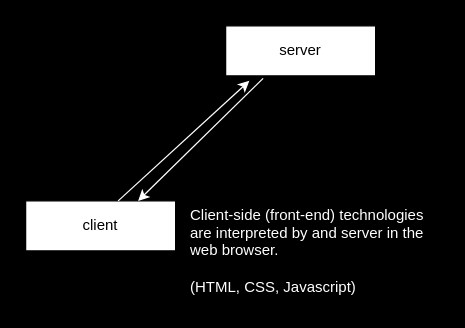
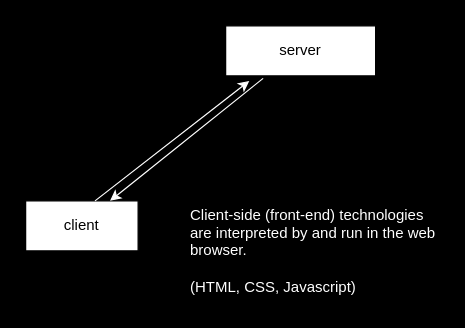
- <mxCell id="2" value="client" style="rounded=0;whiteSpace=wrap;html=1;" parent="1" vertex="1"><mxGeometry x="20" y="160" width="120" height="40" as="geometry" /></mxCell>
+ <mxCell id="2" value="client" style="rounded=0;whiteSpace=wrap;html=1;" parent="1" vertex="1"><mxGeometry x="20" y="160" width="90" height="40" as="geometry" /></mxCell>
- <mxCell id="6" value="&lt;font color=&quot;#ffffff&quot;&gt;Client-side (front-end) technologies are interpreted by and server in the web browser.&lt;br&gt;&lt;br&gt;(HTML, CSS, Javascript)&lt;br&gt;&lt;/font&gt;" style="text;html=1;strokeColor=none;fillColor=none;align=left;verticalAlign=middle;whiteSpace=wrap;rounded=0;" parent="1" vertex="1"><mxGeometry x="150" y="160" width="200" height="80" as="geometry" /></mxCell>
+ <mxCell id="6" value="&lt;font color=&quot;#ffffff&quot;&gt;Client-side (front-end) technologies are interpreted by and run in the web browser.&lt;br&gt;&lt;br&gt;(HTML, CSS, Javascript)&lt;br&gt;&lt;/font&gt;" style="text;html=1;strokeColor=none;fillColor=none;align=left;verticalAlign=middle;whiteSpace=wrap;rounded=0;" parent="1" vertex="1"><mxGeometry x="150" y="160" width="200" height="80" as="geometry" /></mxCell>
